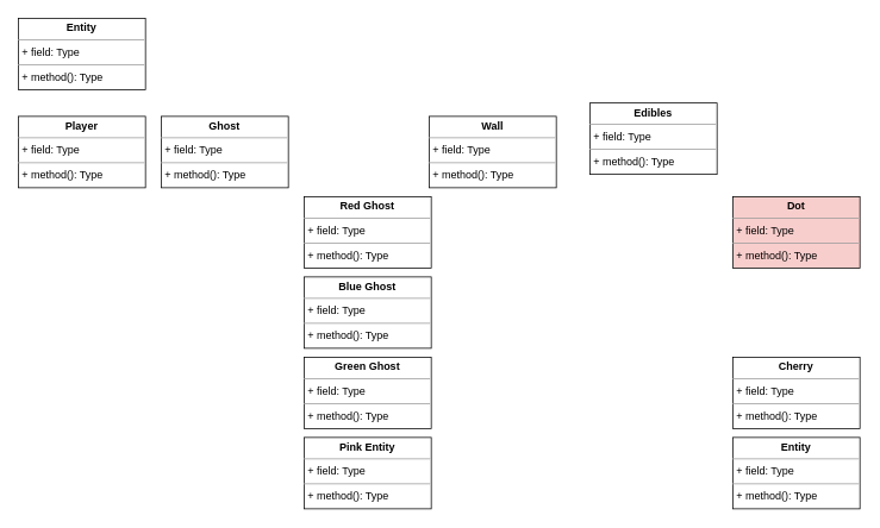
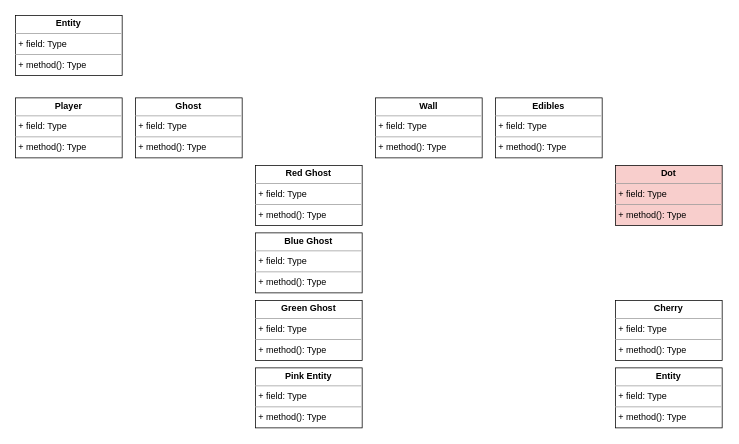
- <mxCell id="6" value="&lt;p style=&quot;margin:0px;margin-top:4px;text-align:center;&quot;&gt;&lt;b&gt;Edibles&lt;/b&gt;&lt;/p&gt;&lt;hr size=&quot;1&quot;&gt;&lt;p style=&quot;margin:0px;margin-left:4px;&quot;&gt;+ field: Type&lt;/p&gt;&lt;hr size=&quot;1&quot;&gt;&lt;p style=&quot;margin:0px;margin-left:4px;&quot;&gt;+ method(): Type&lt;/p&gt;" style="verticalAlign=top;align=left;overflow=fill;fontSize=12;fontFamily=Helvetica;html=1;whiteSpace=wrap;" vertex="1" parent="1"><mxGeometry x="660" y="115" width="142.22" height="80" as="geometry" /></mxCell>
+ <mxCell id="6" value="&lt;p style=&quot;margin:0px;margin-top:4px;text-align:center;&quot;&gt;&lt;b&gt;Edibles&lt;/b&gt;&lt;/p&gt;&lt;hr size=&quot;1&quot;&gt;&lt;p style=&quot;margin:0px;margin-left:4px;&quot;&gt;+ field: Type&lt;/p&gt;&lt;hr size=&quot;1&quot;&gt;&lt;p style=&quot;margin:0px;margin-left:4px;&quot;&gt;+ method(): Type&lt;/p&gt;" style="verticalAlign=top;align=left;overflow=fill;fontSize=12;fontFamily=Helvetica;html=1;whiteSpace=wrap;" vertex="1" parent="1"><mxGeometry x="660" y="130" width="142.22" height="80" as="geometry" /></mxCell>
- <mxCell id="5" value="&lt;p style=&quot;margin:0px;margin-top:4px;text-align:center;&quot;&gt;&lt;b&gt;Wall&lt;/b&gt;&lt;/p&gt;&lt;hr size=&quot;1&quot;&gt;&lt;p style=&quot;margin:0px;margin-left:4px;&quot;&gt;+ field: Type&lt;/p&gt;&lt;hr size=&quot;1&quot;&gt;&lt;p style=&quot;margin:0px;margin-left:4px;&quot;&gt;+ method(): Type&lt;/p&gt;" style="verticalAlign=top;align=left;overflow=fill;fontSize=12;fontFamily=Helvetica;html=1;whiteSpace=wrap;" vertex="1" parent="1"><mxGeometry x="480" y="130" width="142.22" height="80" as="geometry" /></mxCell>
+ <mxCell id="5" value="&lt;p style=&quot;margin:0px;margin-top:4px;text-align:center;&quot;&gt;&lt;b&gt;Wall&lt;/b&gt;&lt;/p&gt;&lt;hr size=&quot;1&quot;&gt;&lt;p style=&quot;margin:0px;margin-left:4px;&quot;&gt;+ field: Type&lt;/p&gt;&lt;hr size=&quot;1&quot;&gt;&lt;p style=&quot;margin:0px;margin-left:4px;&quot;&gt;+ method(): Type&lt;/p&gt;" style="verticalAlign=top;align=left;overflow=fill;fontSize=12;fontFamily=Helvetica;html=1;whiteSpace=wrap;" vertex="1" parent="1"><mxGeometry x="500" y="130" width="142.22" height="80" as="geometry" /></mxCell>
